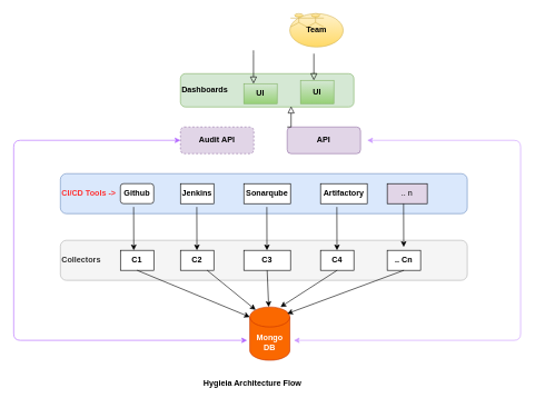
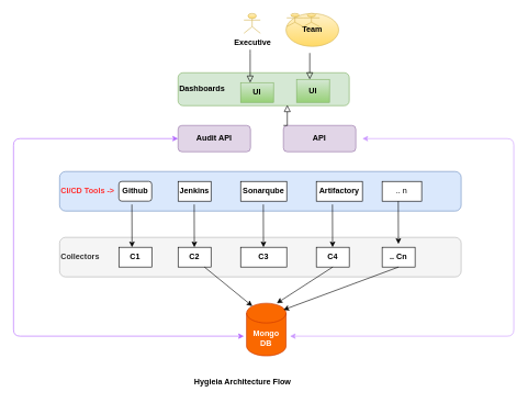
+ <mxCell id="33" value="Executive" style="shape=umlActor;verticalLabelPosition=bottom;verticalAlign=top;html=1;outlineConnect=0;strokeColor=#d6b656;gradientColor=#ffd966;fillColor=#fff2cc;fontStyle=1" vertex="1" parent="1"><mxGeometry x="370" y="20" width="25" height="30" as="geometry" /></mxCell>
- <mxCell id="27" value="Audit API" style="whiteSpace=wrap;html=1;rounded=1;shadow=0;strokeWidth=1;glass=0;fillColor=#e1d5e7;strokeColor=#9673a6;fontStyle=1;dashed=1;" vertex="1" parent="1"><mxGeometry x="270" y="190" width="110" height="40" as="geometry" /></mxCell>
+ <mxCell id="27" value="Audit API" style="whiteSpace=wrap;html=1;rounded=1;shadow=0;strokeWidth=1;glass=0;fillColor=#e1d5e7;strokeColor=#9673a6;fontStyle=1" vertex="1" parent="1"><mxGeometry x="270" y="190" width="110" height="40" as="geometry" /></mxCell>
- <mxCell id="9" value=".. n" style="rounded=0;whiteSpace=wrap;html=1;fillColor=#e1d5e7;" vertex="1" parent="1"><mxGeometry x="580" y="275" width="60" height="30" as="geometry" /></mxCell>
+ <mxCell id="9" value=".. n" style="rounded=0;whiteSpace=wrap;html=1;" vertex="1" parent="1"><mxGeometry x="580" y="275" width="60" height="30" as="geometry" /></mxCell>
- <mxCell id="17" value="" style="endArrow=classic;html=1;exitX=0.5;exitY=1;exitDx=0;exitDy=0;" edge="1" parent="1" source="13" target="16"><mxGeometry width="50" height="50" relative="1" as="geometry"><mxPoint x="310" y="320" as="sourcePoint" /><mxPoint x="404" y="460" as="targetPoint" /><Array as="points" /></mxGeometry></mxCell>
- <mxCell id="20" value="" style="endArrow=classic;html=1;exitX=0.5;exitY=1;exitDx=0;exitDy=0;entryX=0;entryY=0;entryDx=0;entryDy=15;entryPerimeter=0;" edge="1" parent="1" source="11" target="16"><mxGeometry width="50" height="50" relative="1" as="geometry"><mxPoint x="203.84" y="420" as="sourcePoint" /><mxPoint x="206.156" y="475" as="targetPoint" /><Array as="points" /></mxGeometry></mxCell>
- <mxCell id="32" value="Hygieia Architecture Flow&amp;nbsp;" style="text;html=1;strokeColor=none;fillColor=none;align=center;verticalAlign=middle;whiteSpace=wrap;rounded=0;fontStyle=1" vertex="1" parent="1"><mxGeometry x="240" y="560" width="280" height="30" as="geometry" /></mxCell>
+ <mxCell id="32" value="Hygieia Architecture Flow&amp;nbsp;" style="text;html=1;strokeColor=none;fillColor=none;align=center;verticalAlign=middle;whiteSpace=wrap;rounded=0;fontStyle=1" vertex="1" parent="1"><mxGeometry x="230" y="565" width="280" height="30" as="geometry" /></mxCell>
